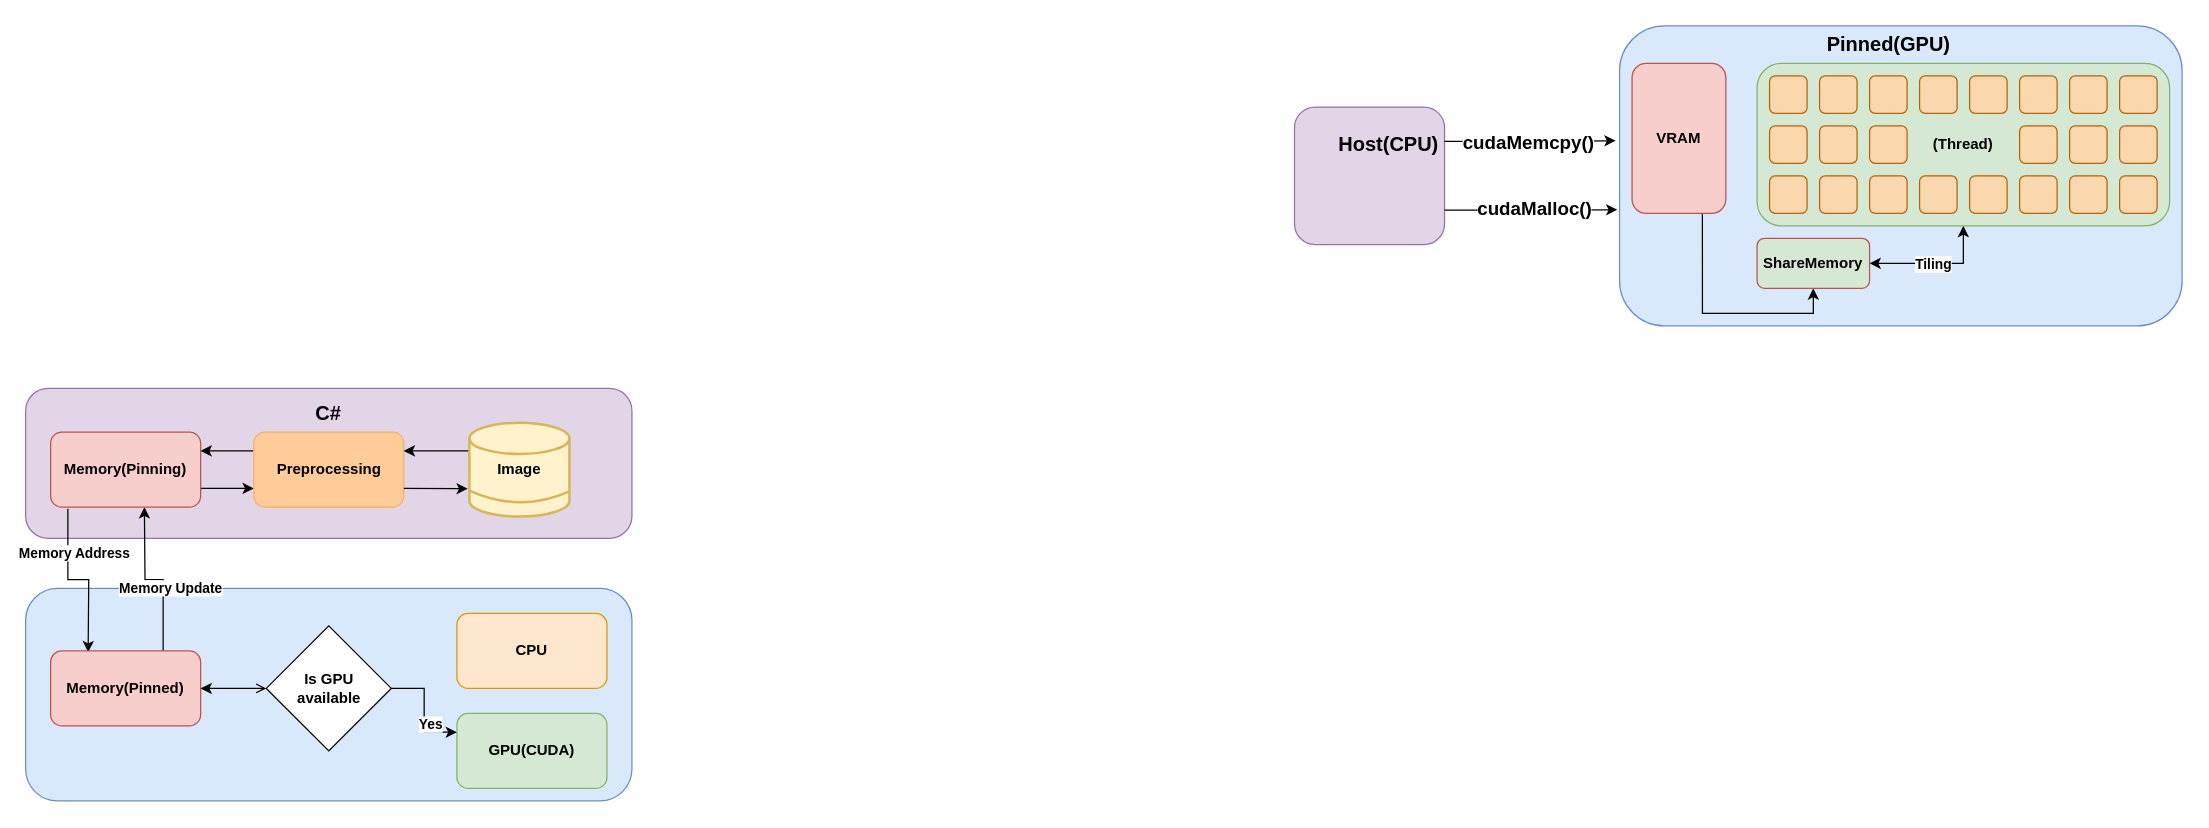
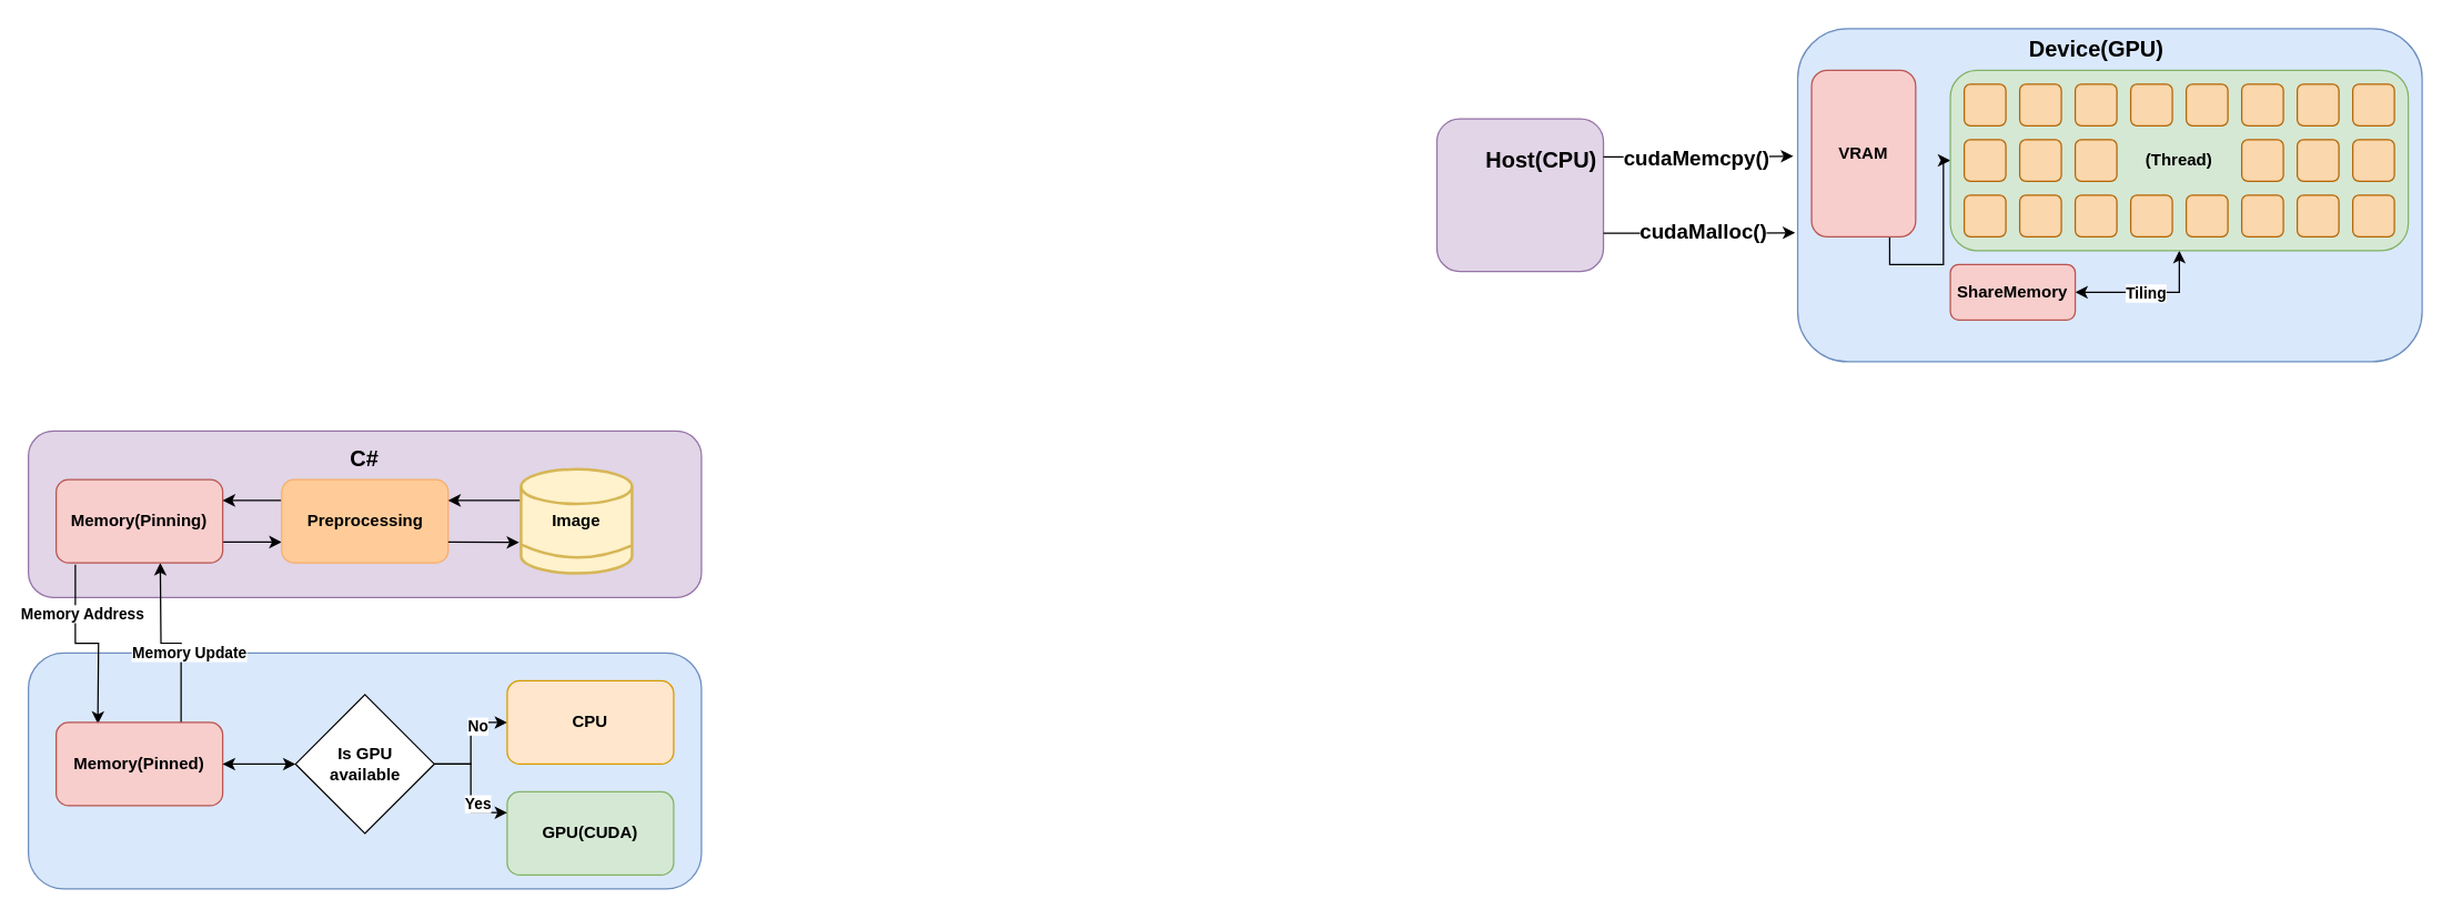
- <mxCell id="58" value="&lt;span style=&quot;font-size: 16px;&quot;&gt;&lt;b&gt;Pinned(GPU)&lt;/b&gt;&lt;/span&gt;" style="text;html=1;align=center;verticalAlign=middle;whiteSpace=wrap;rounded=0;" vertex="1" parent="1"><mxGeometry x="1472.5" y="20" width="75" height="30" as="geometry" /></mxCell>
+ <mxCell id="58" value="&lt;span style=&quot;font-size: 16px;&quot;&gt;&lt;b&gt;Device(GPU)&lt;/b&gt;&lt;/span&gt;" style="text;html=1;align=center;verticalAlign=middle;whiteSpace=wrap;rounded=0;" vertex="1" parent="1"><mxGeometry x="1472.5" y="20" width="75" height="30" as="geometry" /></mxCell>
- <mxCell id="35" value="&lt;b&gt;ShareMemory&lt;/b&gt;" style="rounded=1;whiteSpace=wrap;html=1;fillColor=#d5e8d4;strokeColor=#b85450;" vertex="1" parent="1"><mxGeometry x="1405" y="190" width="90" height="40" as="geometry" /></mxCell>
+ <mxCell id="35" value="&lt;b&gt;ShareMemory&lt;/b&gt;" style="rounded=1;whiteSpace=wrap;html=1;fillColor=#f8cecc;strokeColor=#b85450;" vertex="1" parent="1"><mxGeometry x="1405" y="190" width="90" height="40" as="geometry" /></mxCell>
- <mxCell id="29" style="edgeStyle=orthogonalEdgeStyle;rounded=0;orthogonalLoop=1;jettySize=auto;html=1;exitX=0.75;exitY=1;exitDx=0;exitDy=0;entryX=0.5;entryY=1;entryDx=0;entryDy=0;" edge="1" parent="1" source="30" target="35"><mxGeometry relative="1" as="geometry" /></mxCell>
+ <mxCell id="29" style="edgeStyle=orthogonalEdgeStyle;rounded=0;orthogonalLoop=1;jettySize=auto;html=1;exitX=0.75;exitY=1;exitDx=0;exitDy=0;" edge="1" parent="1" source="30" target="33"><mxGeometry relative="1" as="geometry" /></mxCell>
+ <mxCell id="17" style="edgeStyle=orthogonalEdgeStyle;rounded=0;orthogonalLoop=1;jettySize=auto;html=1;exitX=1;exitY=0.5;exitDx=0;exitDy=0;exitPerimeter=0;entryX=0;entryY=0.5;entryDx=0;entryDy=0;" edge="1" parent="1" source="21" target="25"><mxGeometry relative="1" as="geometry" /></mxCell>
+ <mxCell id="18" value="&lt;b&gt;No&lt;/b&gt;" style="edgeLabel;html=1;align=center;verticalAlign=middle;resizable=0;points=[];" vertex="1" connectable="0" parent="17"><mxGeometry x="0.26" y="1" relative="1" as="geometry"><mxPoint x="6" y="-2" as="offset" /></mxGeometry></mxCell>
- <mxCell id="26" style="edgeStyle=orthogonalEdgeStyle;rounded=0;orthogonalLoop=1;jettySize=auto;html=1;exitX=1;exitY=0.5;exitDx=0;exitDy=0;entryX=0;entryY=0.5;entryDx=0;entryDy=0;entryPerimeter=0;startArrow=classic;startFill=1;endArrow=open;" edge="1" parent="1" source="13" target="21"><mxGeometry relative="1" as="geometry" /></mxCell>
+ <mxCell id="26" style="edgeStyle=orthogonalEdgeStyle;rounded=0;orthogonalLoop=1;jettySize=auto;html=1;exitX=1;exitY=0.5;exitDx=0;exitDy=0;entryX=0;entryY=0.5;entryDx=0;entryDy=0;entryPerimeter=0;startArrow=classic;startFill=1;" edge="1" parent="1" source="13" target="21"><mxGeometry relative="1" as="geometry" /></mxCell>
